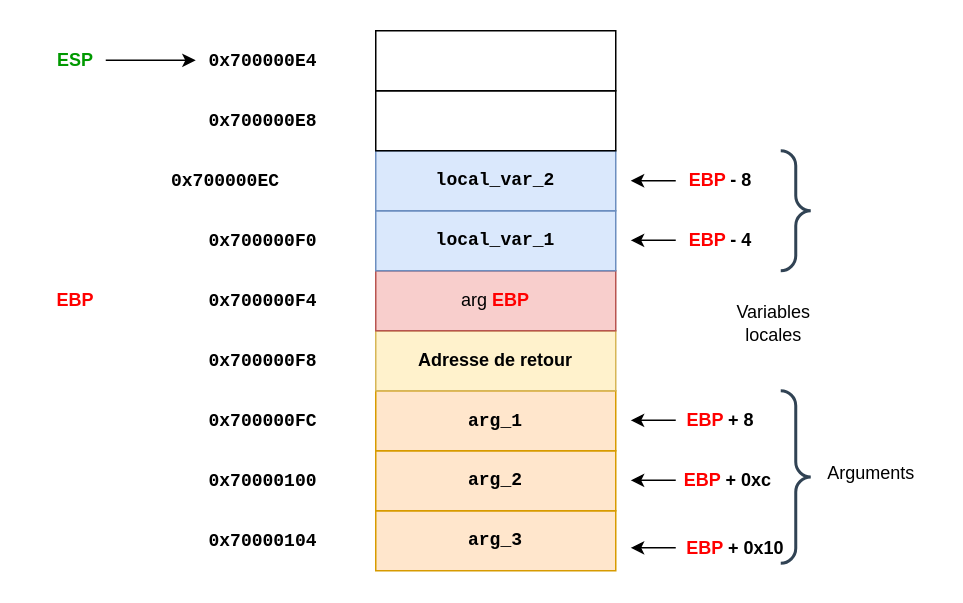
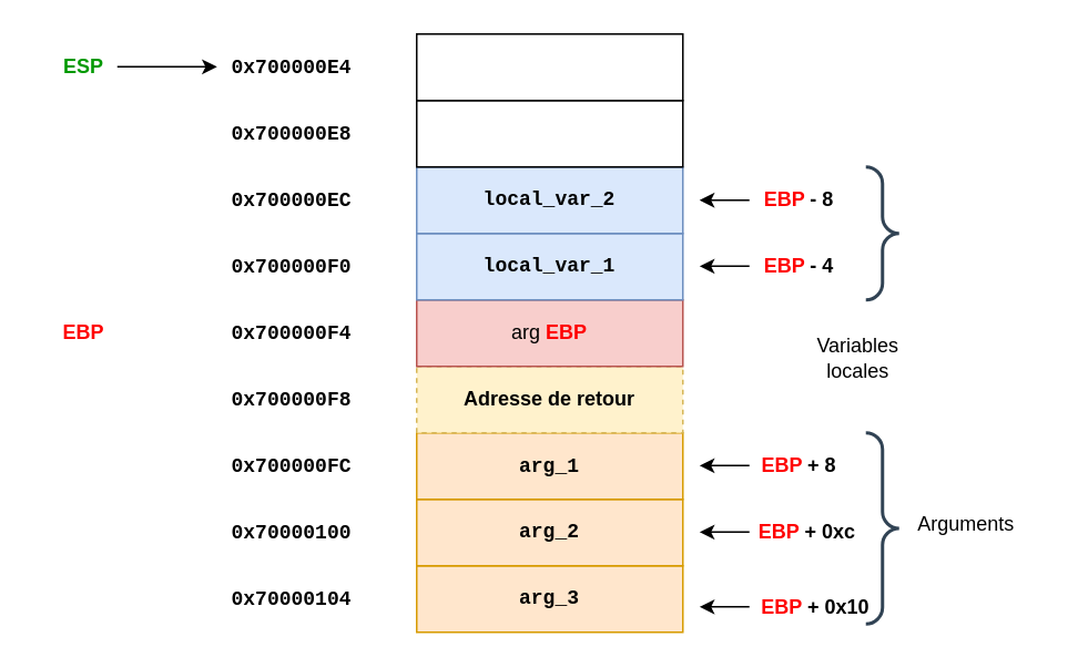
- <mxCell id="16" value="&lt;b&gt;&lt;font face=&quot;Courier New&quot;&gt;0x700000EC&lt;/font&gt;&lt;/b&gt;" style="text;html=1;strokeColor=none;fillColor=none;align=center;verticalAlign=middle;whiteSpace=wrap;rounded=0;" vertex="1" parent="1"><mxGeometry x="105" y="105" width="90" height="30" as="geometry" /></mxCell>
+ <mxCell id="16" value="&lt;b&gt;&lt;font face=&quot;Courier New&quot;&gt;0x700000EC&lt;/font&gt;&lt;/b&gt;" style="text;html=1;strokeColor=none;fillColor=none;align=center;verticalAlign=middle;whiteSpace=wrap;rounded=0;" vertex="1" parent="1"><mxGeometry x="130" y="105" width="90" height="30" as="geometry" /></mxCell>
- <mxCell id="5" value="Adresse de retour" style="rounded=0;whiteSpace=wrap;html=1;fillColor=#fff2cc;strokeColor=#d6b656;fontStyle=1" vertex="1" parent="1"><mxGeometry x="250" y="220" width="160" height="40" as="geometry" /></mxCell>
+ <mxCell id="5" value="Adresse de retour" style="rounded=0;whiteSpace=wrap;html=1;fillColor=#fff2cc;strokeColor=#d6b656;fontStyle=1;dashed=1;" vertex="1" parent="1"><mxGeometry x="250" y="220" width="160" height="40" as="geometry" /></mxCell>
